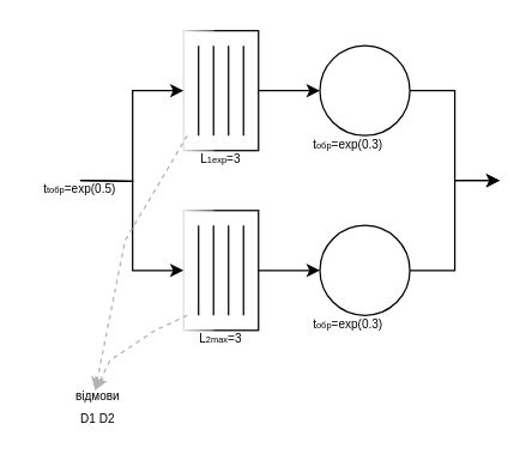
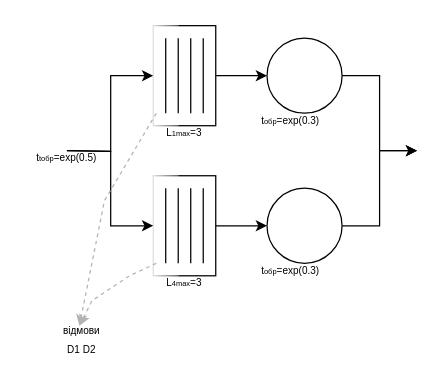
- <mxCell id="26" value="&lt;span style=&quot;font-size: 8px;&quot;&gt;L&lt;/span&gt;&lt;font style=&quot;font-size: 6px;&quot;&gt;1&lt;/font&gt;&lt;font style=&quot;font-size: 6px;&quot;&gt;exp&lt;/font&gt;&lt;span style=&quot;font-size: 8px;&quot;&gt;=3&lt;/span&gt;" style="text;html=1;strokeColor=none;fillColor=none;align=center;verticalAlign=middle;whiteSpace=wrap;rounded=0;glass=1;strokeWidth=1;" vertex="1" parent="1"><mxGeometry x="102" y="90" width="90" height="30" as="geometry" /></mxCell>
+ <mxCell id="26" value="&lt;span style=&quot;font-size: 8px;&quot;&gt;L&lt;/span&gt;&lt;font style=&quot;font-size: 6px;&quot;&gt;1&lt;/font&gt;&lt;font style=&quot;font-size: 6px;&quot;&gt;max&lt;/font&gt;&lt;span style=&quot;font-size: 8px;&quot;&gt;=3&lt;/span&gt;" style="text;html=1;strokeColor=none;fillColor=none;align=center;verticalAlign=middle;whiteSpace=wrap;rounded=0;glass=1;strokeWidth=1;" vertex="1" parent="1"><mxGeometry x="102" y="90" width="90" height="30" as="geometry" /></mxCell>
- <mxCell id="25" value="&lt;span style=&quot;font-size: 8px;&quot;&gt;L&lt;/span&gt;&lt;font style=&quot;font-size: 6px;&quot;&gt;2max&lt;/font&gt;&lt;span style=&quot;font-size: 8px;&quot;&gt;=3&lt;/span&gt;" style="text;html=1;strokeColor=none;fillColor=none;align=center;verticalAlign=middle;whiteSpace=wrap;rounded=0;glass=1;strokeWidth=1;" vertex="1" parent="1"><mxGeometry x="102" y="210" width="90" height="30" as="geometry" /></mxCell>
+ <mxCell id="25" value="&lt;span style=&quot;font-size: 8px;&quot;&gt;L&lt;/span&gt;&lt;font style=&quot;font-size: 6px;&quot;&gt;4max&lt;/font&gt;&lt;span style=&quot;font-size: 8px;&quot;&gt;=3&lt;/span&gt;" style="text;html=1;strokeColor=none;fillColor=none;align=center;verticalAlign=middle;whiteSpace=wrap;rounded=0;glass=1;strokeWidth=1;" vertex="1" parent="1"><mxGeometry x="102" y="210" width="90" height="30" as="geometry" /></mxCell>
